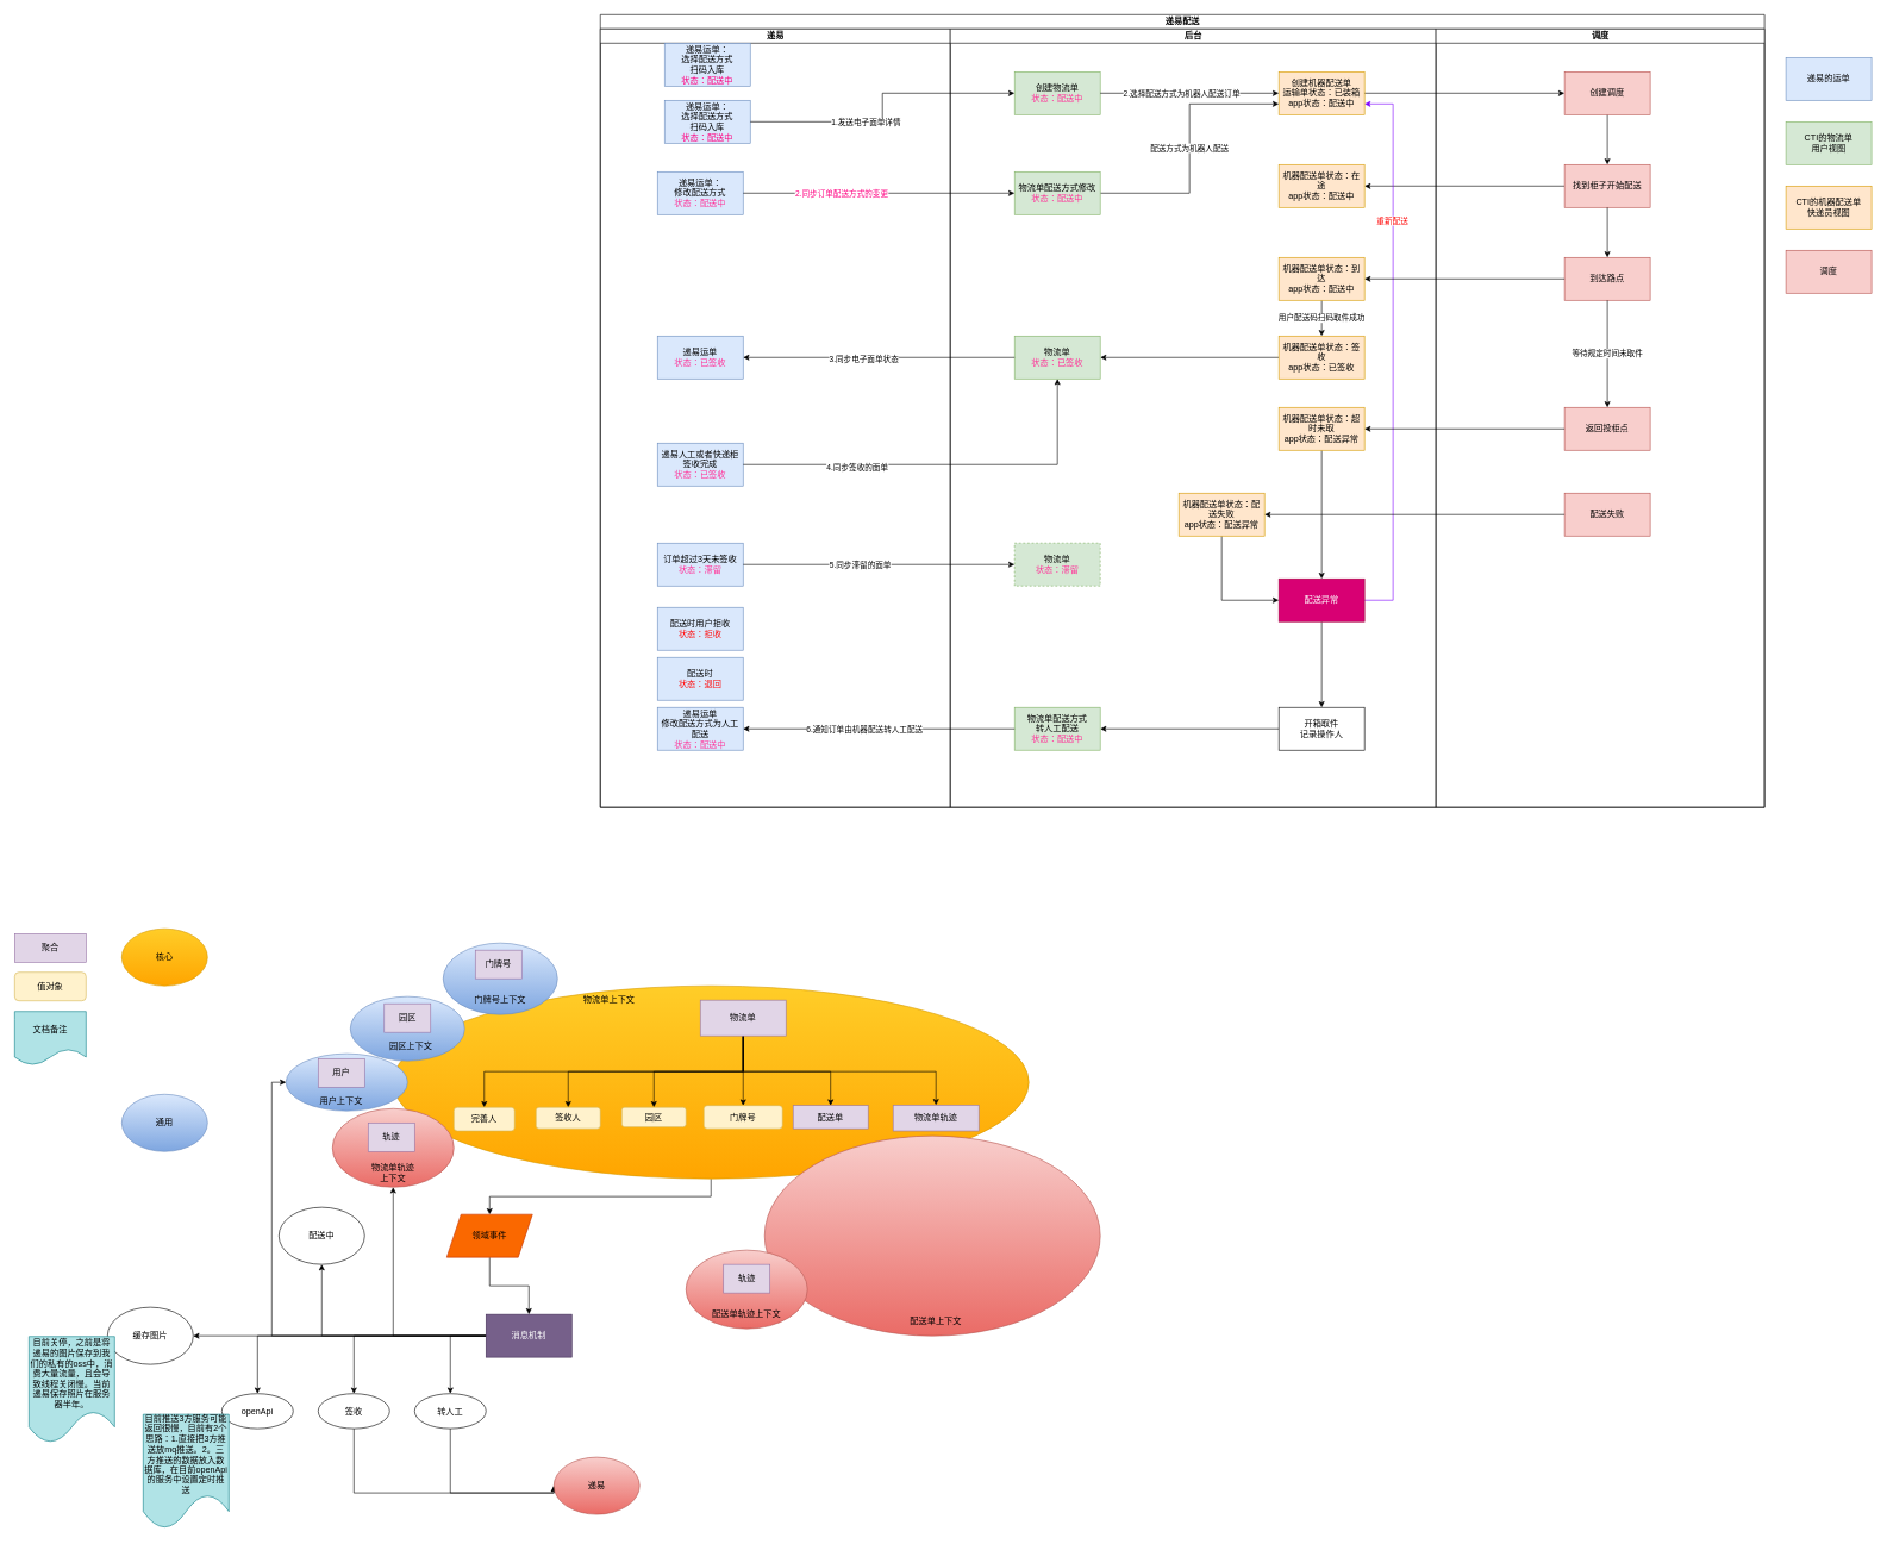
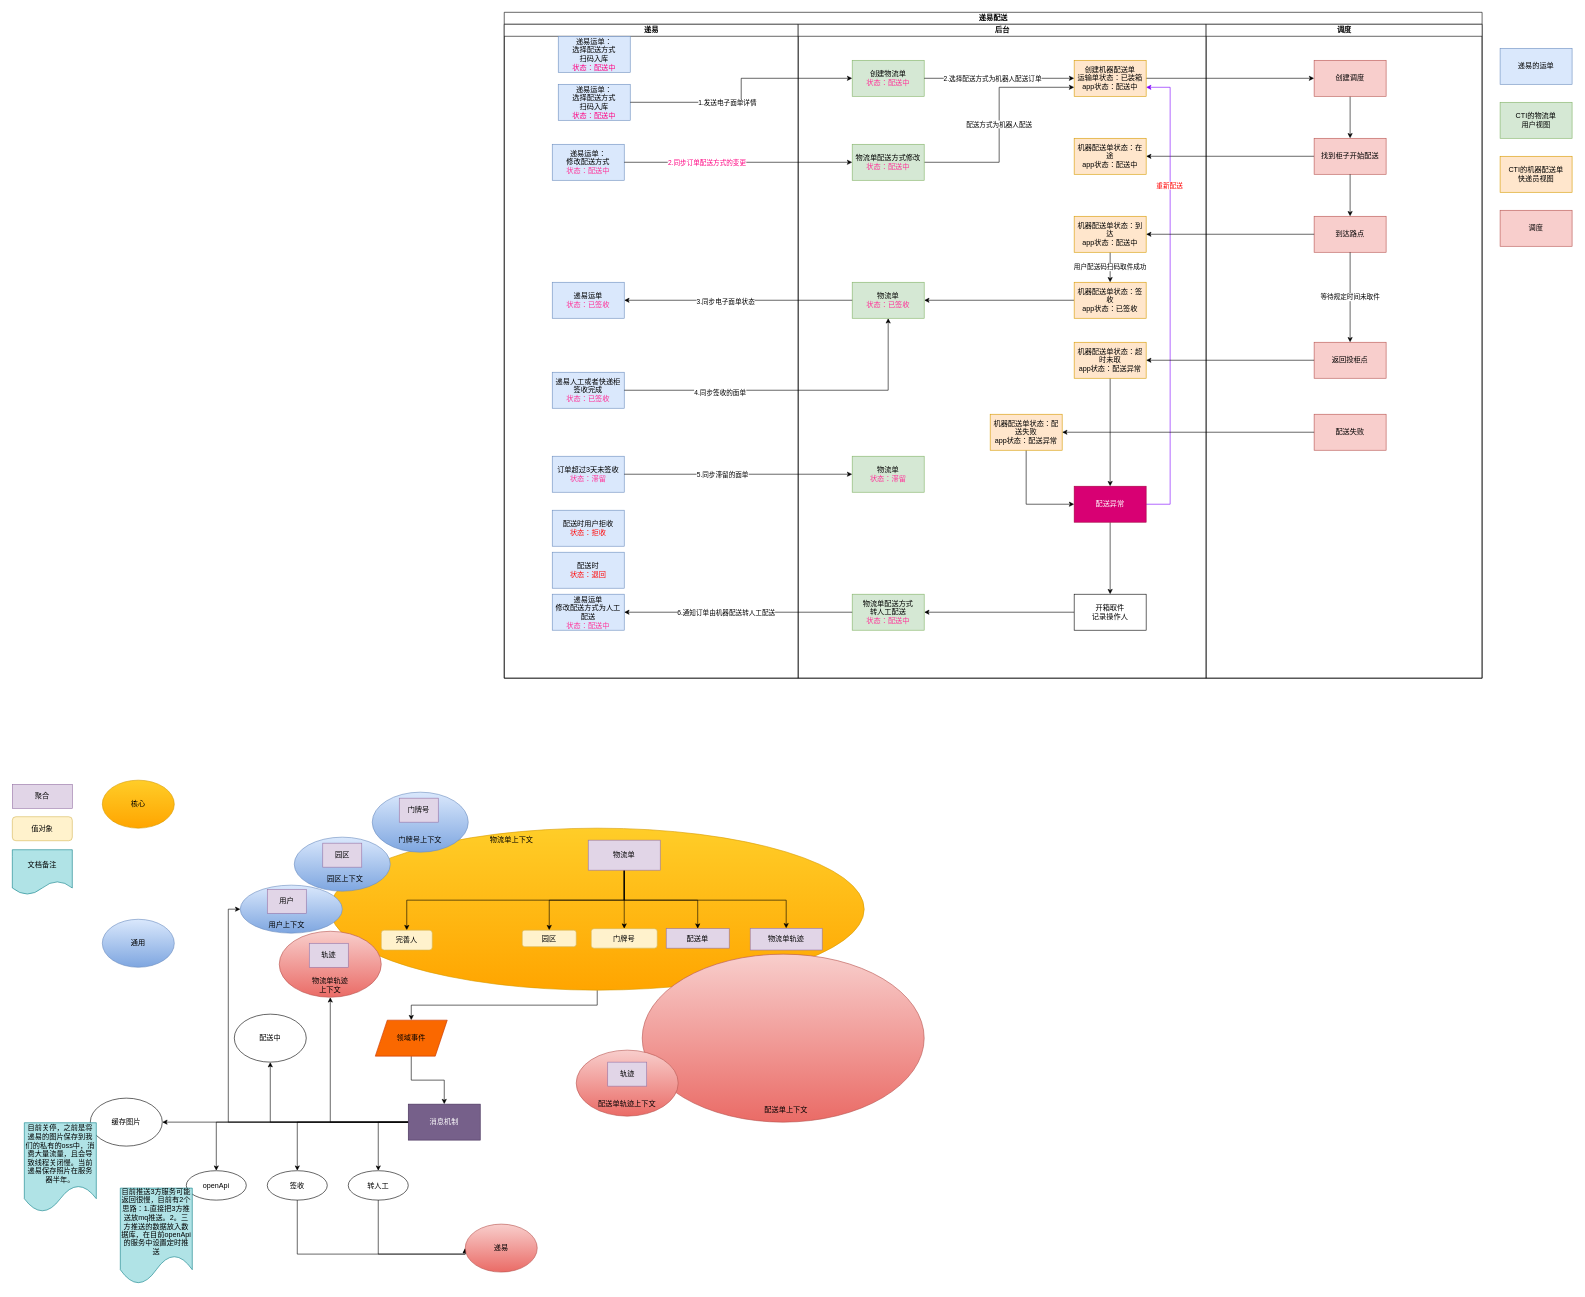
- <mxCell id="41" value="物流单&lt;br&gt;&lt;font color=&quot;#ff3399&quot;&gt;状态：滞留&lt;/font&gt;" style="whiteSpace=wrap;html=1;fillColor=#d5e8d4;strokeColor=#82b366;dashed=1;" parent="17" vertex="1"><mxGeometry x="90" y="720" width="120" height="60" as="geometry" /></mxCell>
+ <mxCell id="41" value="物流单&lt;br&gt;&lt;font color=&quot;#ff3399&quot;&gt;状态：滞留&lt;/font&gt;" style="whiteSpace=wrap;html=1;fillColor=#d5e8d4;strokeColor=#82b366;" parent="17" vertex="1"><mxGeometry x="90" y="720" width="120" height="60" as="geometry" /></mxCell>
- <mxCell id="84" style="edgeStyle=orthogonalEdgeStyle;rounded=0;orthogonalLoop=1;jettySize=auto;html=1;" parent="1" source="87" target="95" edge="1"><mxGeometry relative="1" as="geometry"><Array as="points"><mxPoint x="1040" y="1500" /><mxPoint x="795" y="1500" /></Array></mxGeometry></mxCell>
- <mxCell id="95" value="签收人" style="rounded=1;whiteSpace=wrap;html=1;fillColor=#fff2cc;strokeColor=#d6b656;" parent="1" vertex="1"><mxGeometry x="750" y="1550" width="90" height="30" as="geometry" /></mxCell>
